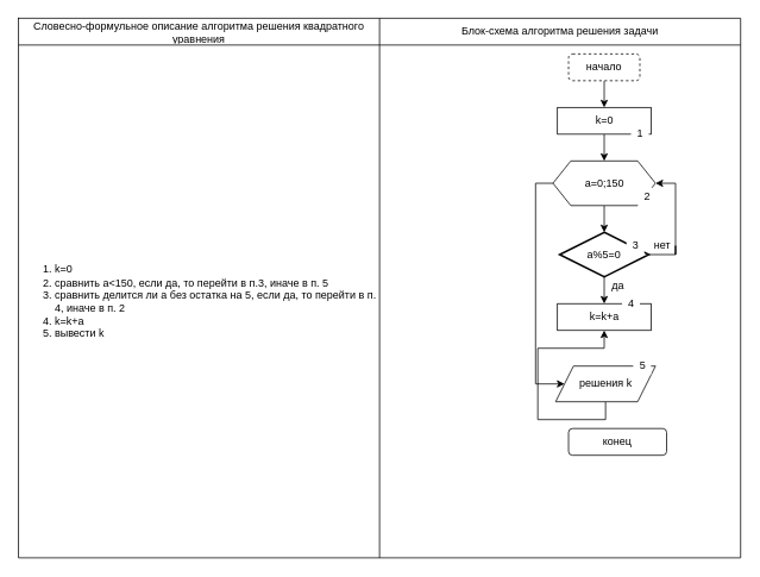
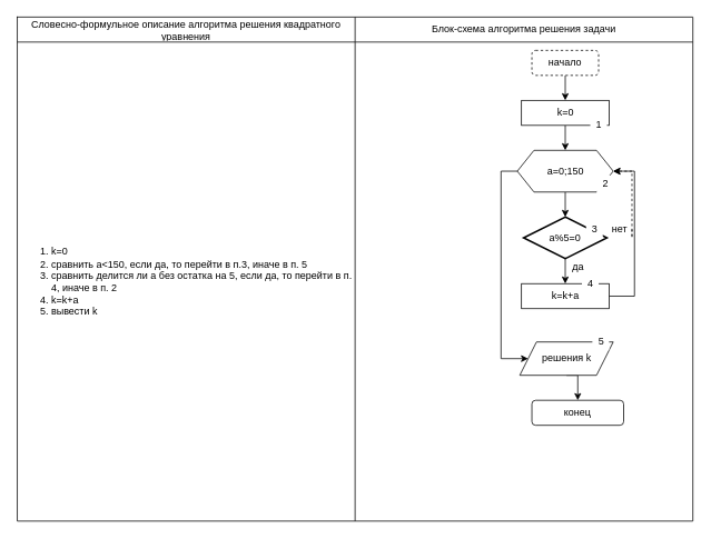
- <mxCell id="16" style="edgeStyle=orthogonalEdgeStyle;rounded=0;orthogonalLoop=1;jettySize=auto;html=1;exitX=1;exitY=0.5;exitDx=0;exitDy=0;exitPerimeter=0;entryX=1;entryY=0.5;entryDx=0;entryDy=0;startArrow=none;" edge="1" parent="1" source="25" target="15"><mxGeometry relative="1" as="geometry"><Array as="points"><mxPoint x="757" y="285" /><mxPoint x="757" y="205" /></Array></mxGeometry></mxCell>
+ <mxCell id="16" style="edgeStyle=orthogonalEdgeStyle;rounded=0;orthogonalLoop=1;jettySize=auto;html=1;exitX=1;exitY=0.5;exitDx=0;exitDy=0;exitPerimeter=0;entryX=1;entryY=0.5;entryDx=0;entryDy=0;startArrow=none;dashed=1;" edge="1" parent="1" source="25" target="15"><mxGeometry relative="1" as="geometry"><Array as="points"><mxPoint x="757" y="285" /><mxPoint x="757" y="205" /></Array></mxGeometry></mxCell>
- <mxCell id="26" value="" style="edgeStyle=orthogonalEdgeStyle;rounded=0;orthogonalLoop=1;jettySize=auto;html=1;exitX=1;exitY=0.5;exitDx=0;exitDy=0;exitPerimeter=0;entryX=1;entryY=0.5;entryDx=0;entryDy=0;endArrow=none;" edge="1" parent="1" source="18" target="25"><mxGeometry relative="1" as="geometry"><Array as="points" /><mxPoint x="727" y="285" as="sourcePoint" /><mxPoint x="734.5" y="205" as="targetPoint" /></mxGeometry></mxCell>
+ <mxCell id="23" style="edgeStyle=orthogonalEdgeStyle;rounded=0;orthogonalLoop=1;jettySize=auto;html=1;exitX=1;exitY=0.5;exitDx=0;exitDy=0;entryX=1;entryY=0.5;entryDx=0;entryDy=0;" edge="1" parent="1" source="24" target="15"><mxGeometry relative="1" as="geometry"><Array as="points"><mxPoint x="760" y="355" /><mxPoint x="760" y="205" /></Array></mxGeometry></mxCell>
- <mxCell id="29" style="edgeStyle=orthogonalEdgeStyle;rounded=0;orthogonalLoop=1;jettySize=auto;html=1;exitX=0.5;exitY=1;exitDx=0;exitDy=0;" edge="1" parent="1" source="30" target="24"><mxGeometry relative="1" as="geometry" /></mxCell>
+ <mxCell id="29" style="edgeStyle=orthogonalEdgeStyle;rounded=0;orthogonalLoop=1;jettySize=auto;html=1;exitX=0.5;exitY=1;exitDx=0;exitDy=0;entryX=0.5;entryY=0;entryDx=0;entryDy=0;" edge="1" parent="1" source="30" target="19"><mxGeometry relative="1" as="geometry" /></mxCell>
